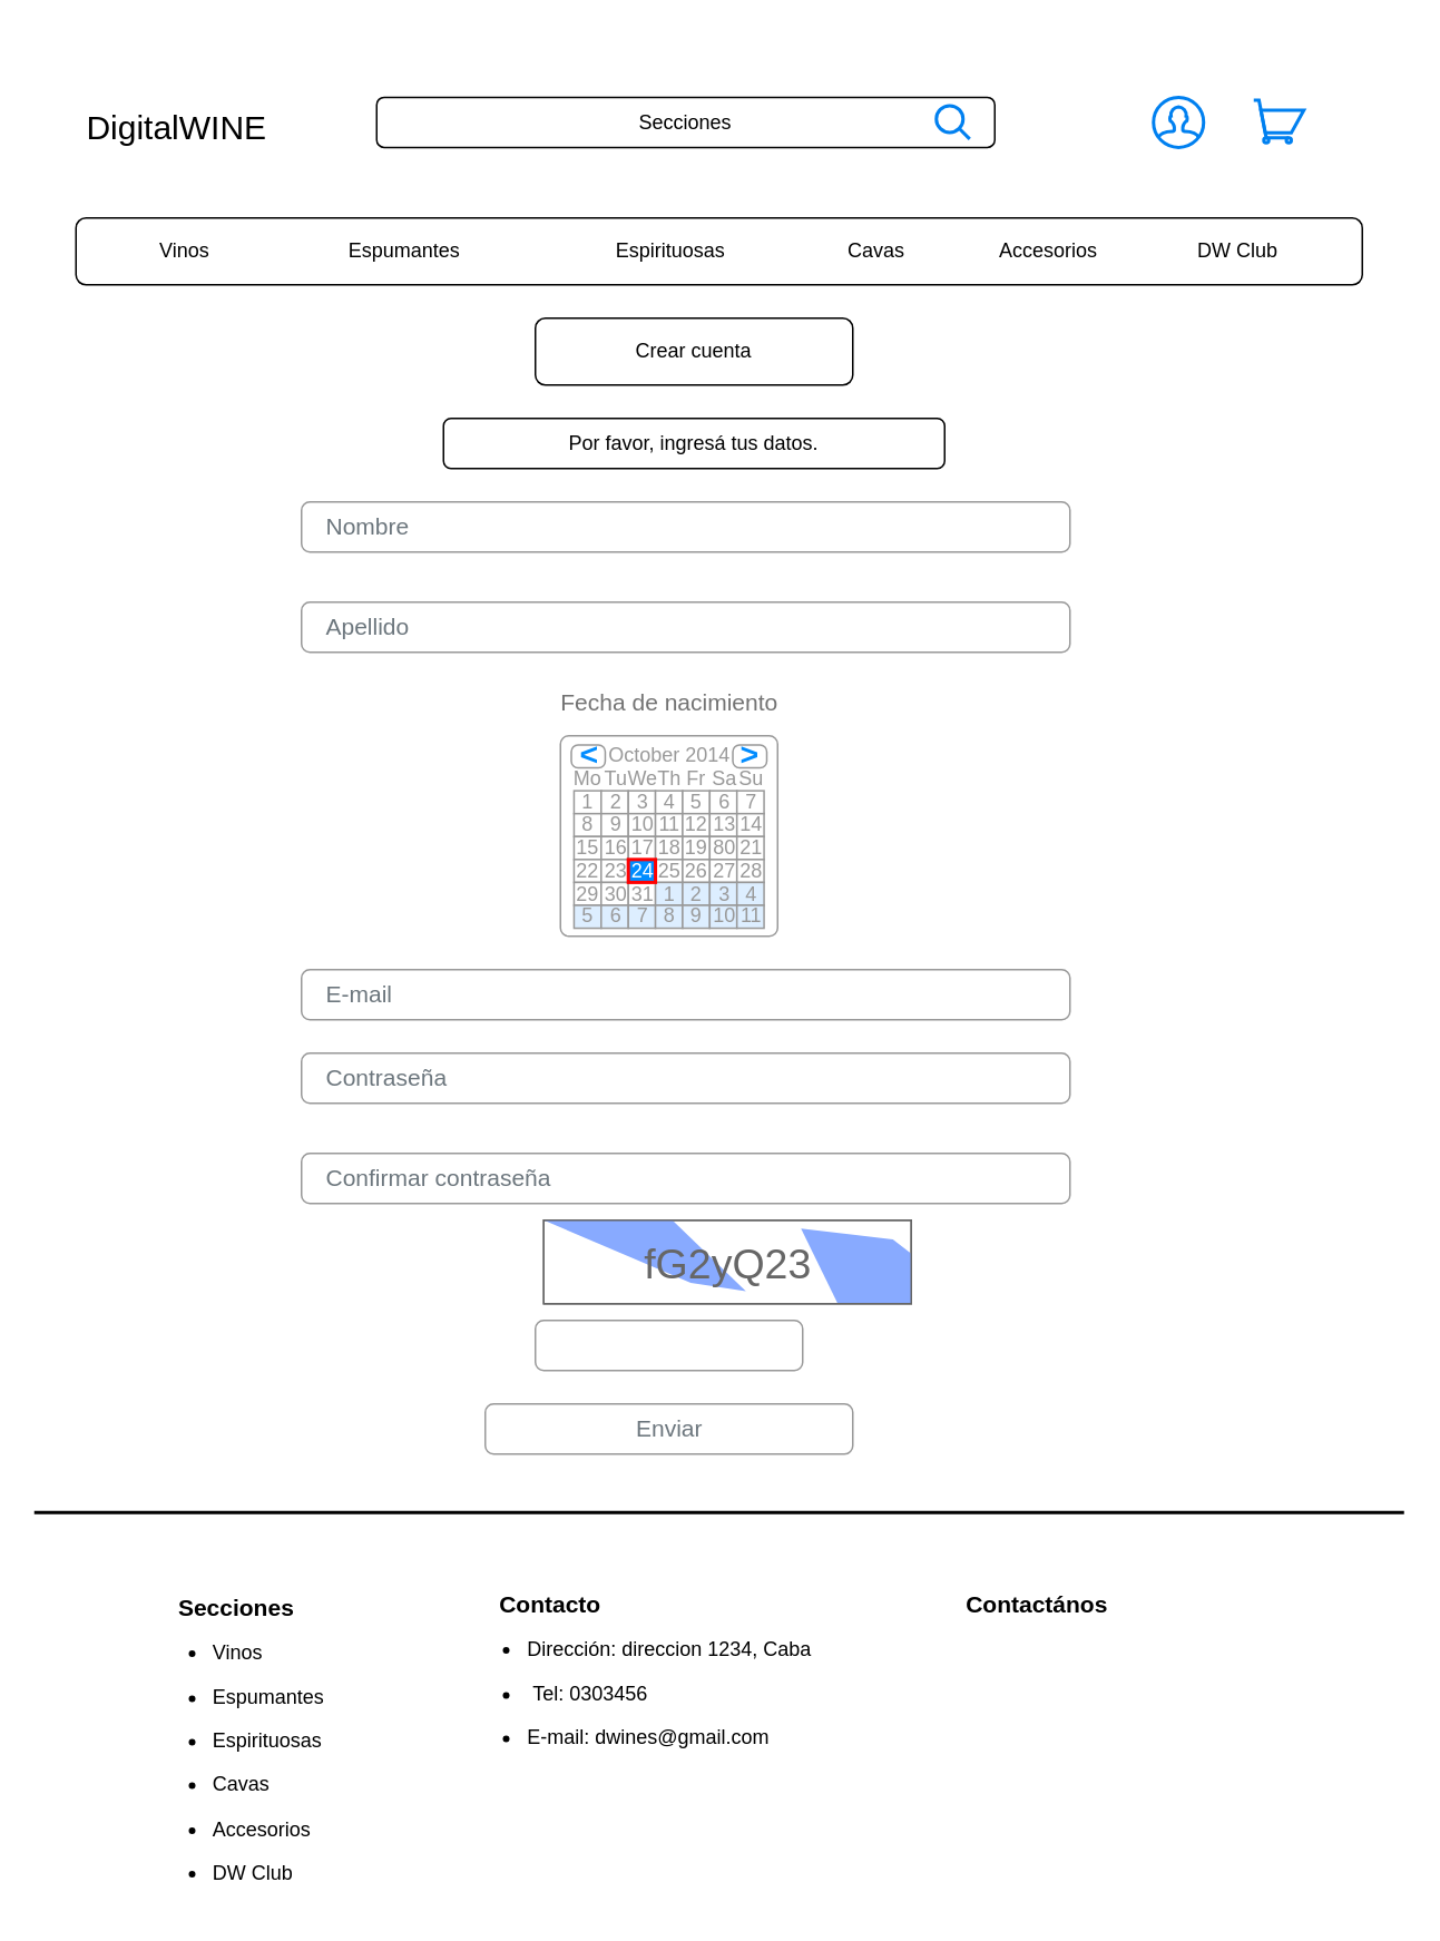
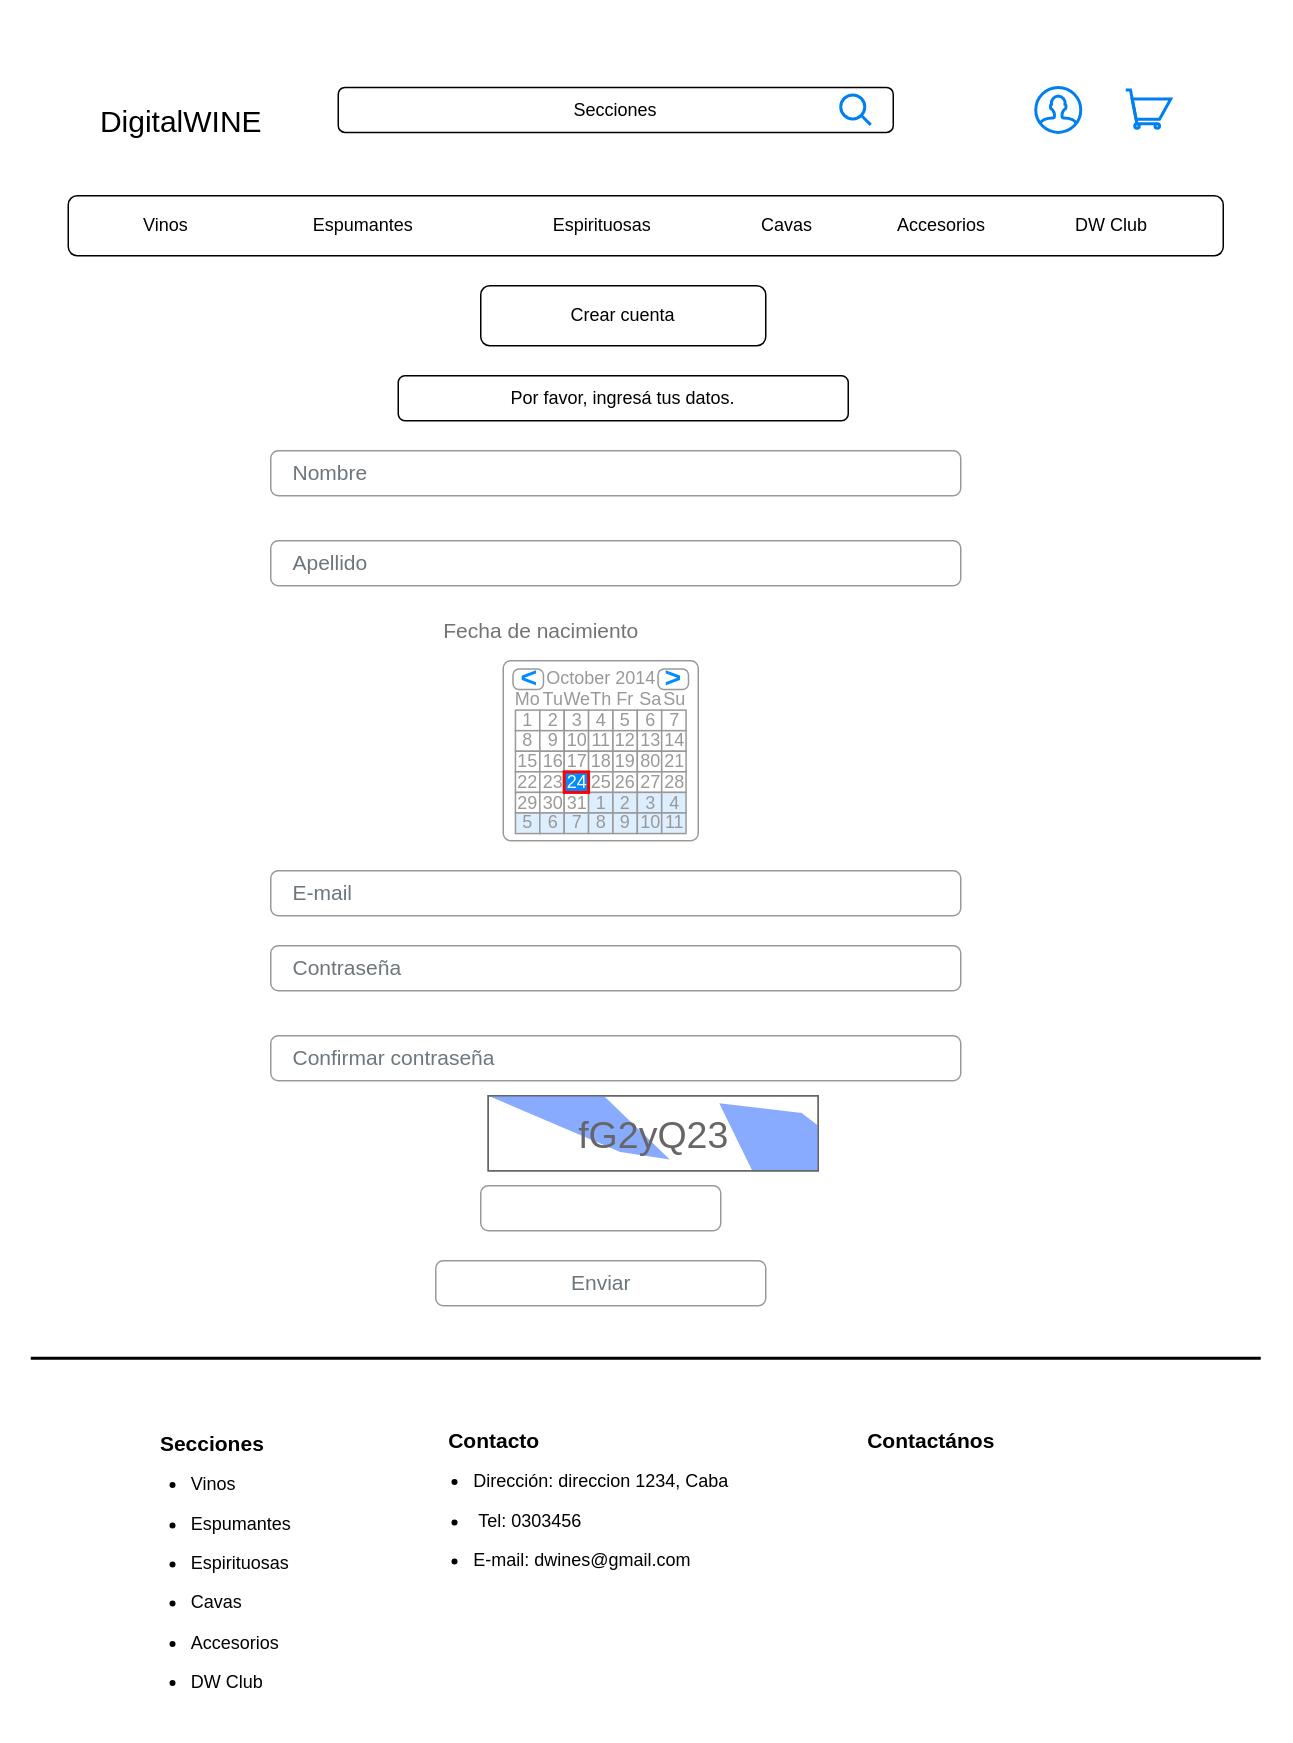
- <mxCell id="83" value="&lt;font style=&quot;font-size: 20px&quot;&gt;DigitalWINE&lt;/font&gt;" style="text;html=1;align=center;verticalAlign=middle;resizable=0;points=[];autosize=1;" parent="74" vertex="1"><mxGeometry y="45" width="120" height="20" as="geometry" /></mxCell>
+ <mxCell id="83" value="&lt;font style=&quot;font-size: 20px&quot;&gt;DigitalWINE&lt;/font&gt;" style="text;html=1;align=center;verticalAlign=middle;resizable=0;points=[];autosize=1;" parent="74" vertex="1"><mxGeometry x="15" y="50" width="120" height="20" as="geometry" /></mxCell>
- <mxCell id="63" value="&lt;font style=&quot;vertical-align: inherit ; font-size: 14px&quot;&gt;&lt;font style=&quot;vertical-align: inherit ; font-size: 14px&quot;&gt;&lt;font style=&quot;vertical-align: inherit ; font-size: 14px&quot;&gt;&lt;font style=&quot;vertical-align: inherit ; font-size: 14px&quot; color=&quot;#737373&quot;&gt;Fecha de nacimiento&lt;/font&gt;&lt;/font&gt;&lt;/font&gt;&lt;/font&gt;" style="text;html=1;align=center;verticalAlign=middle;resizable=0;points=[];autosize=1;" parent="1" vertex="1"><mxGeometry x="325" y="410" width="150" height="20" as="geometry" /></mxCell>
+ <mxCell id="63" value="&lt;font style=&quot;vertical-align: inherit ; font-size: 14px&quot;&gt;&lt;font style=&quot;vertical-align: inherit ; font-size: 14px&quot;&gt;&lt;font style=&quot;vertical-align: inherit ; font-size: 14px&quot;&gt;&lt;font style=&quot;vertical-align: inherit ; font-size: 14px&quot; color=&quot;#737373&quot;&gt;Fecha de nacimiento&lt;/font&gt;&lt;/font&gt;&lt;/font&gt;&lt;/font&gt;" style="text;html=1;align=center;verticalAlign=middle;resizable=0;points=[];autosize=1;" parent="1" vertex="1"><mxGeometry x="285" y="410" width="150" height="20" as="geometry" /></mxCell>
